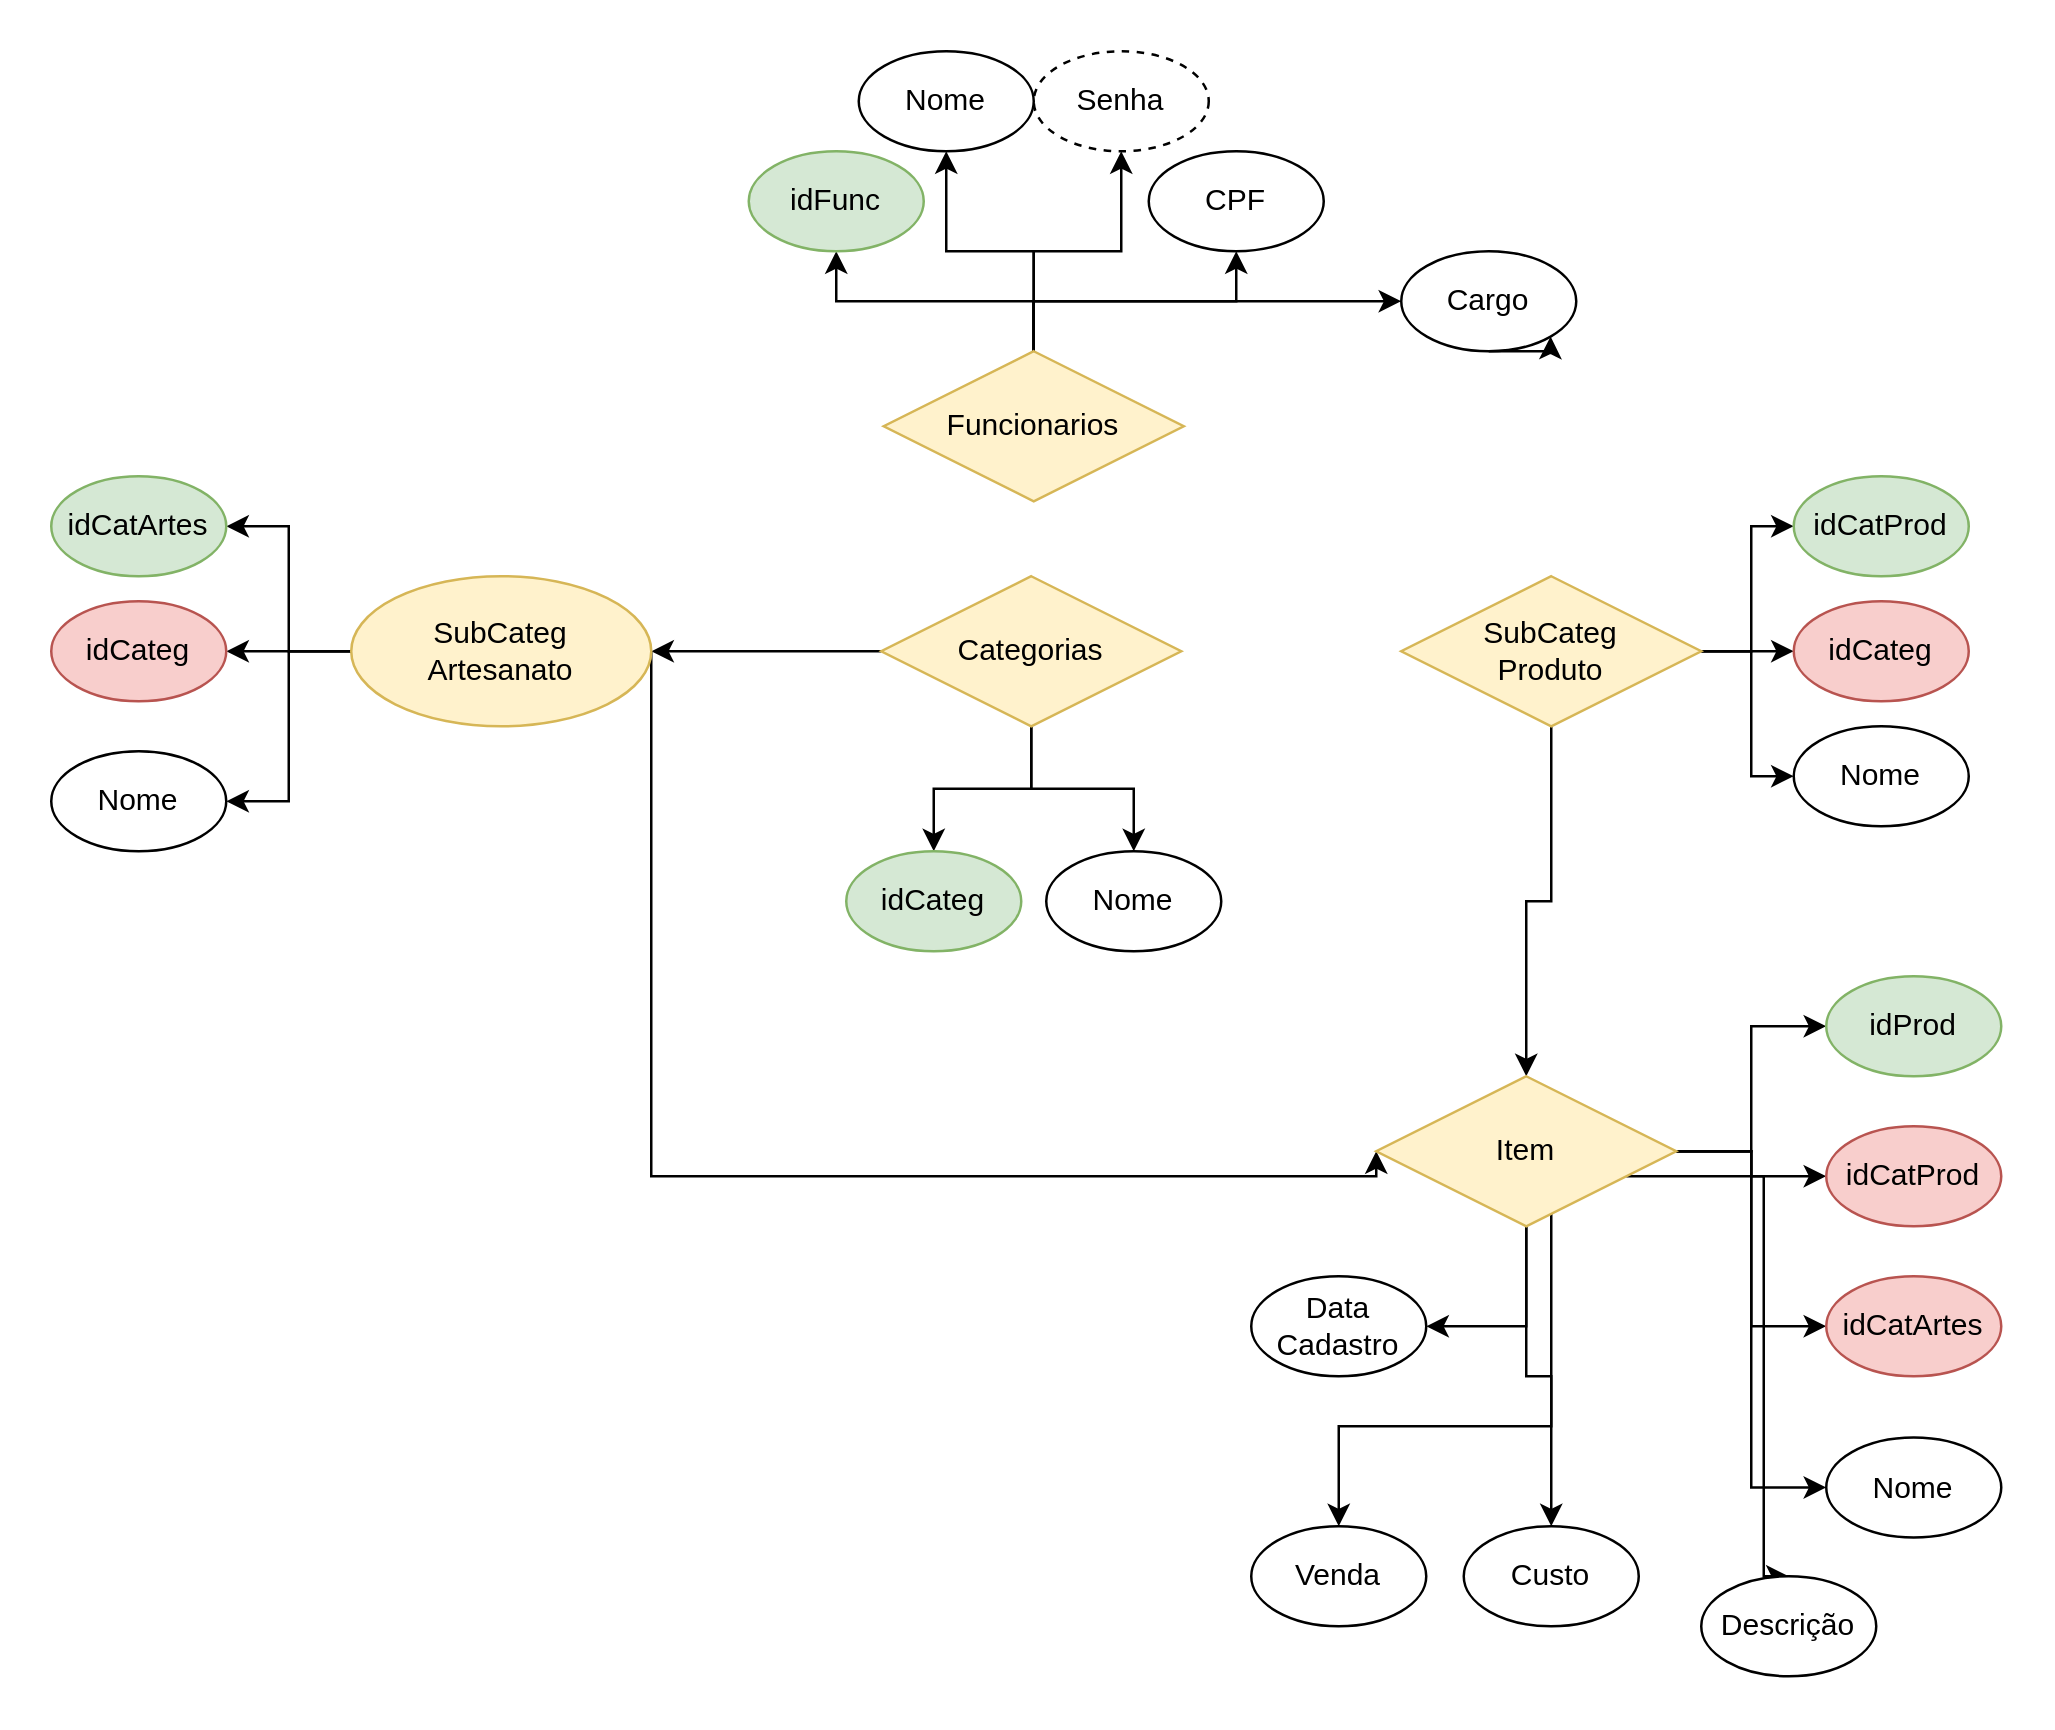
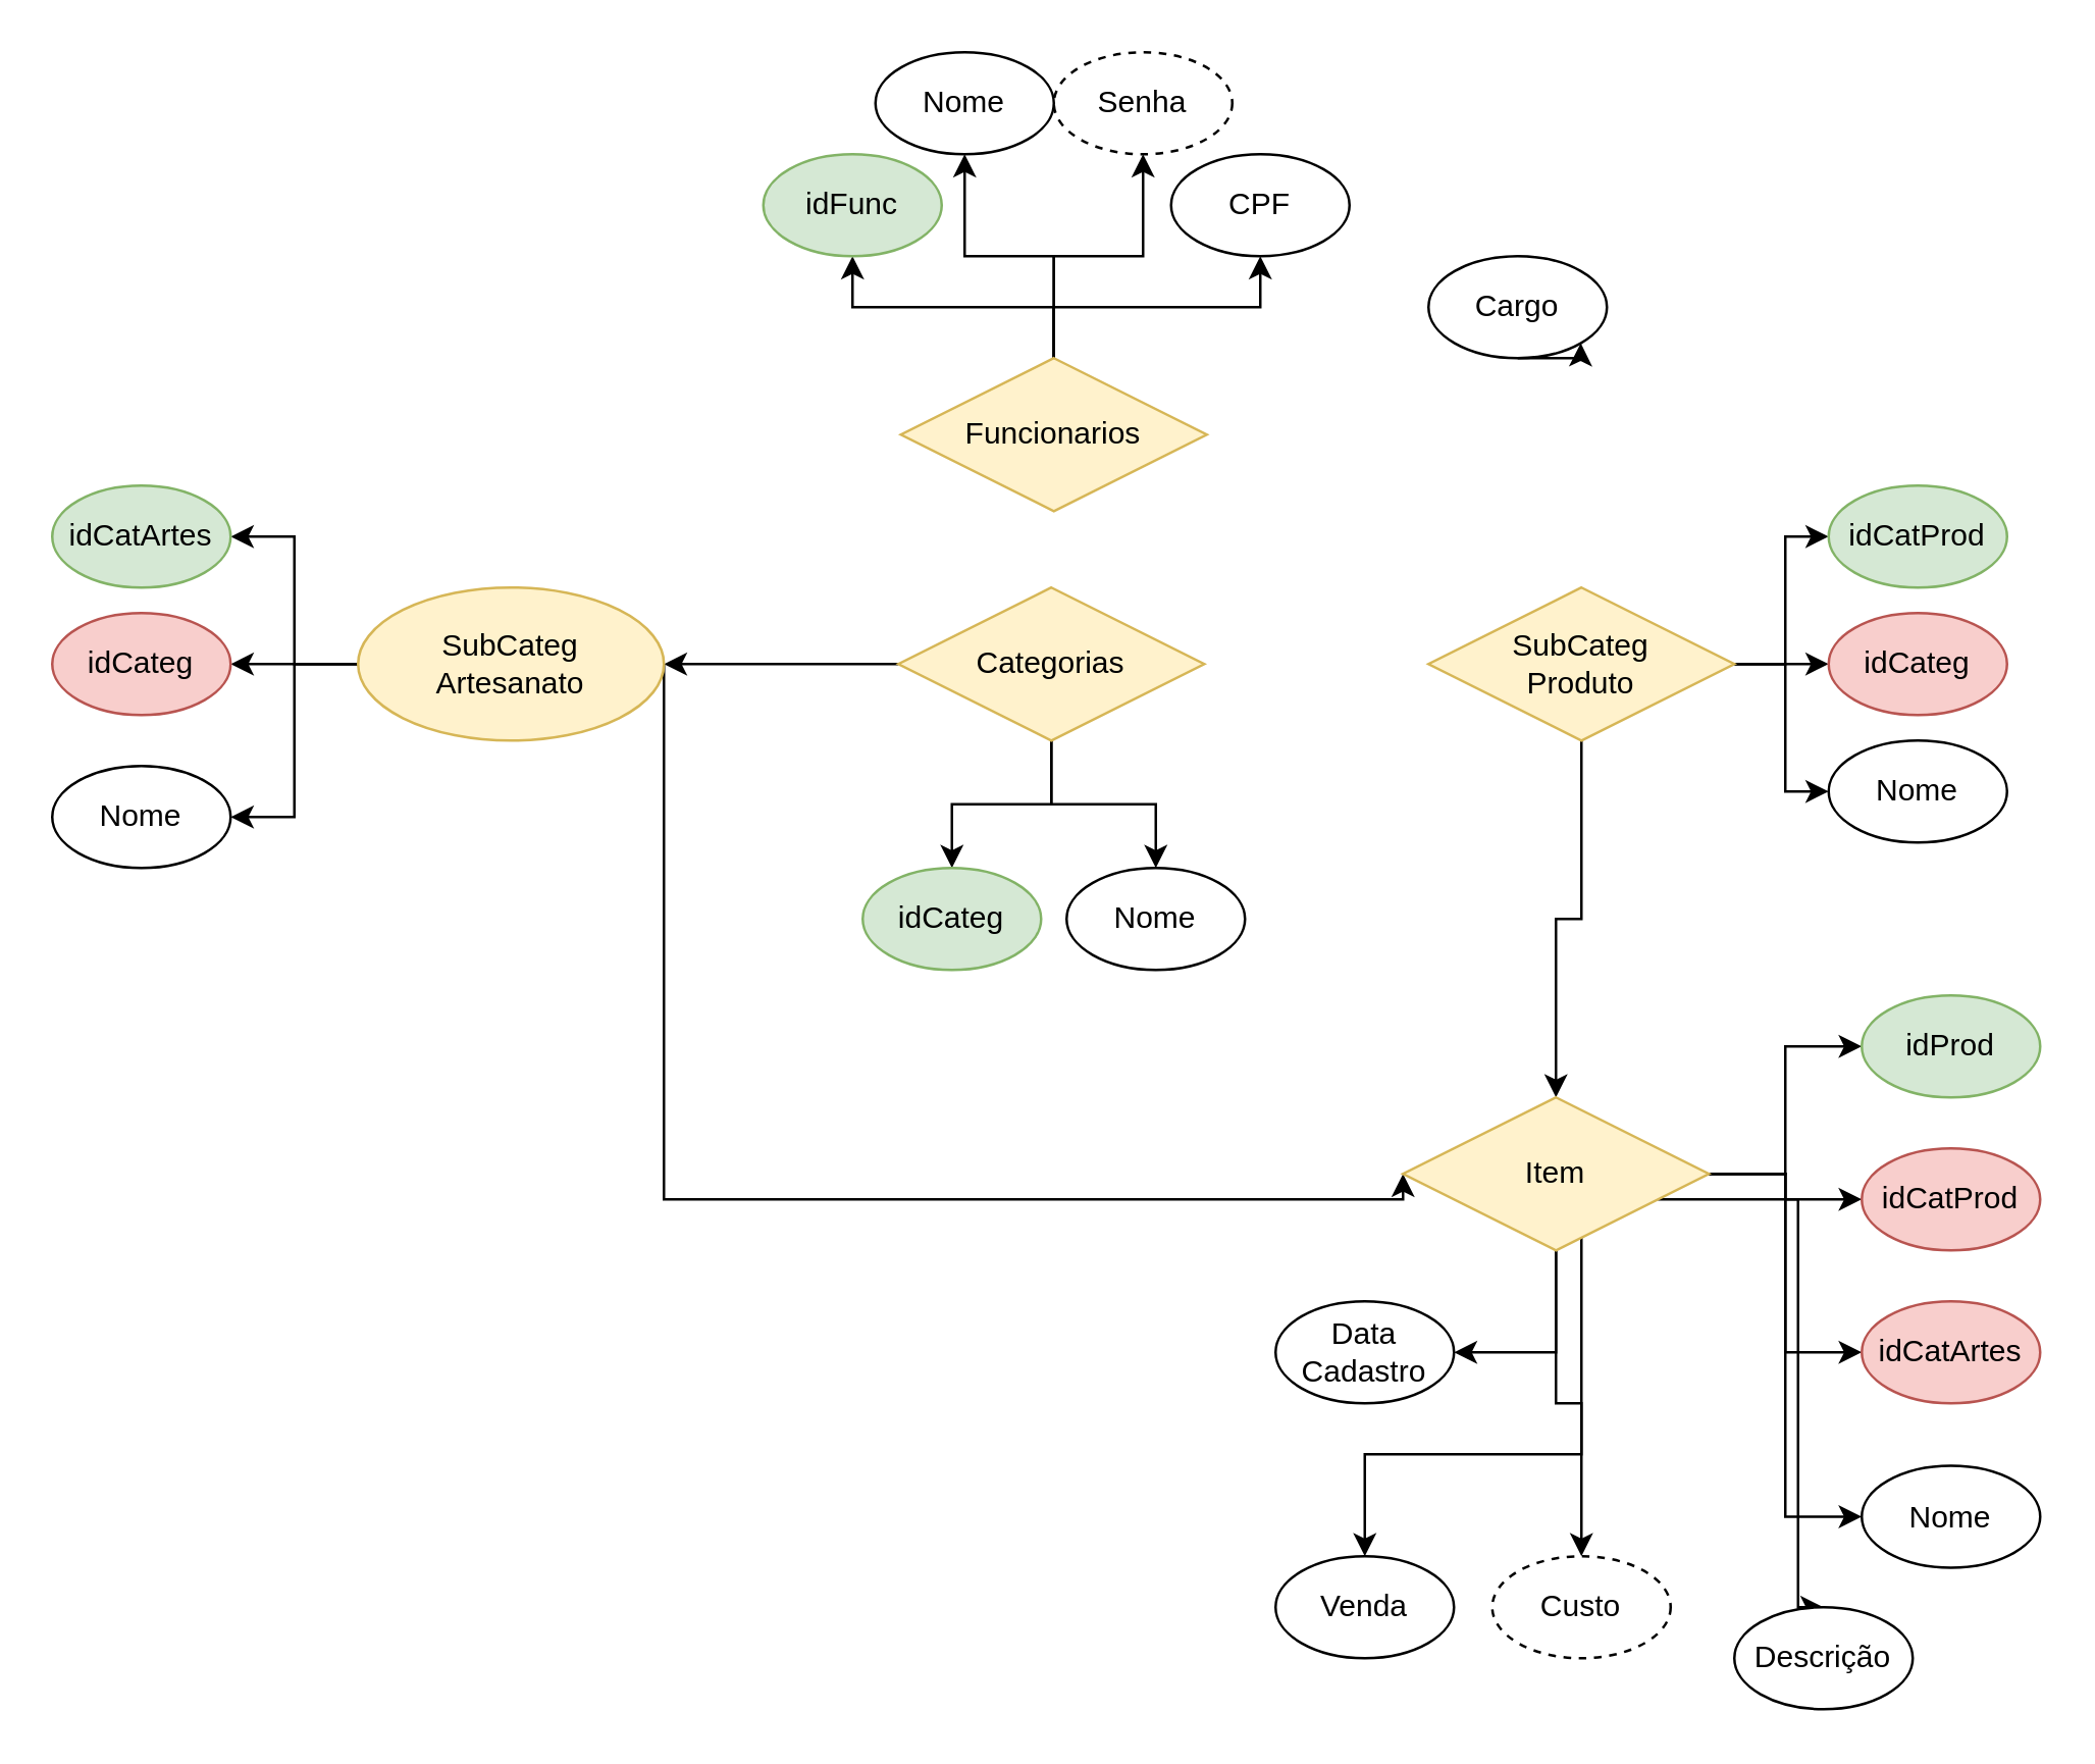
- <mxCell id="6" style="edgeStyle=orthogonalEdgeStyle;rounded=0;orthogonalLoop=1;jettySize=auto;html=1;entryX=0;entryY=0.5;entryDx=0;entryDy=0;" edge="1" parent="1" source="7" target="50"><mxGeometry relative="1" as="geometry"><Array as="points"><mxPoint x="413" y="120" /></Array></mxGeometry></mxCell>
- <mxCell id="47" value="Custo" style="ellipse;whiteSpace=wrap;html=1;" vertex="1" parent="1"><mxGeometry x="585" y="610" width="70" height="40" as="geometry" /></mxCell>
+ <mxCell id="47" value="Custo" style="ellipse;whiteSpace=wrap;html=1;dashed=1;" vertex="1" parent="1"><mxGeometry x="585" y="610" width="70" height="40" as="geometry" /></mxCell>
